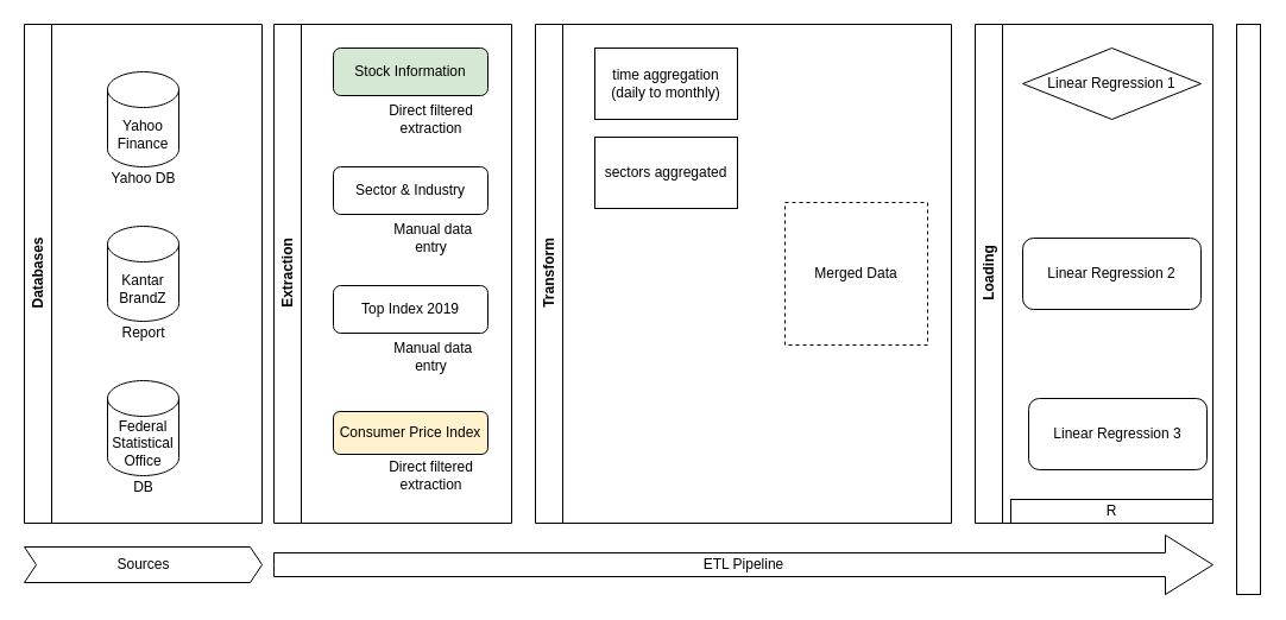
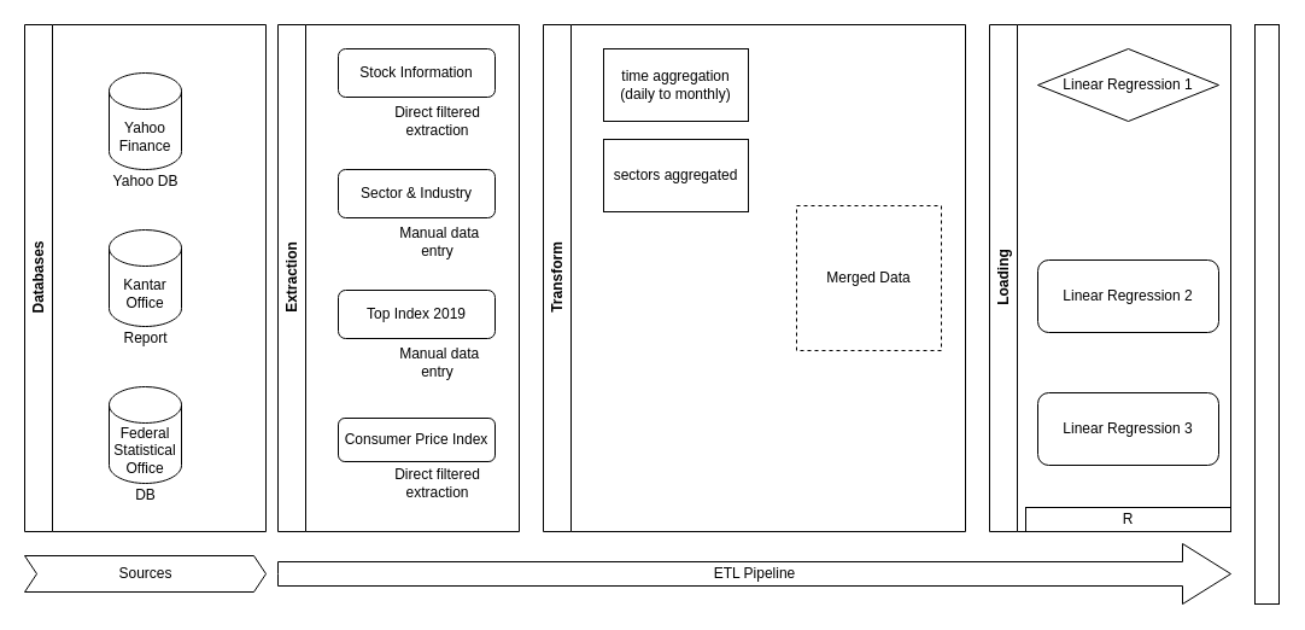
- <mxCell id="10" value="Stock Information" style="rounded=1;whiteSpace=wrap;html=1;fillColor=#d5e8d4;" vertex="1" parent="9"><mxGeometry x="50" y="20" width="130" height="40" as="geometry" /></mxCell>
+ <mxCell id="10" value="Stock Information" style="rounded=1;whiteSpace=wrap;html=1;" vertex="1" parent="9"><mxGeometry x="50" y="20" width="130" height="40" as="geometry" /></mxCell>
- <mxCell id="29" value="Linear Regression 2" style="rounded=1;whiteSpace=wrap;html=1;" vertex="1" parent="26"><mxGeometry x="40" y="180" width="150" height="60" as="geometry" /></mxCell>
+ <mxCell id="29" value="Linear Regression 2" style="rounded=1;whiteSpace=wrap;html=1;" vertex="1" parent="26"><mxGeometry x="40" y="195" width="150" height="60" as="geometry" /></mxCell>
- <mxCell id="4" value="Kantar BrandZ" style="shape=cylinder3;whiteSpace=wrap;html=1;boundedLbl=1;backgroundOutline=1;size=15;" parent="2" vertex="1"><mxGeometry x="70" y="170" width="60" height="80" as="geometry" /></mxCell>
+ <mxCell id="4" value="Kantar Office" style="shape=cylinder3;whiteSpace=wrap;html=1;boundedLbl=1;backgroundOutline=1;size=15;" parent="2" vertex="1"><mxGeometry x="70" y="170" width="60" height="80" as="geometry" /></mxCell>
- <mxCell id="13" value="Consumer Price Index" style="rounded=1;whiteSpace=wrap;html=1;fillColor=#fff2cc;" vertex="1" parent="9"><mxGeometry x="50" y="326" width="130" height="36" as="geometry" /></mxCell>
+ <mxCell id="13" value="Consumer Price Index" style="rounded=1;whiteSpace=wrap;html=1;" vertex="1" parent="9"><mxGeometry x="50" y="326" width="130" height="36" as="geometry" /></mxCell>
- <mxCell id="30" value="Linear Regression 3" style="rounded=1;whiteSpace=wrap;html=1;" vertex="1" parent="26"><mxGeometry x="45" y="315" width="150" height="60" as="geometry" /></mxCell>
+ <mxCell id="30" value="Linear Regression 3" style="rounded=1;whiteSpace=wrap;html=1;" vertex="1" parent="26"><mxGeometry x="40" y="305" width="150" height="60" as="geometry" /></mxCell>
